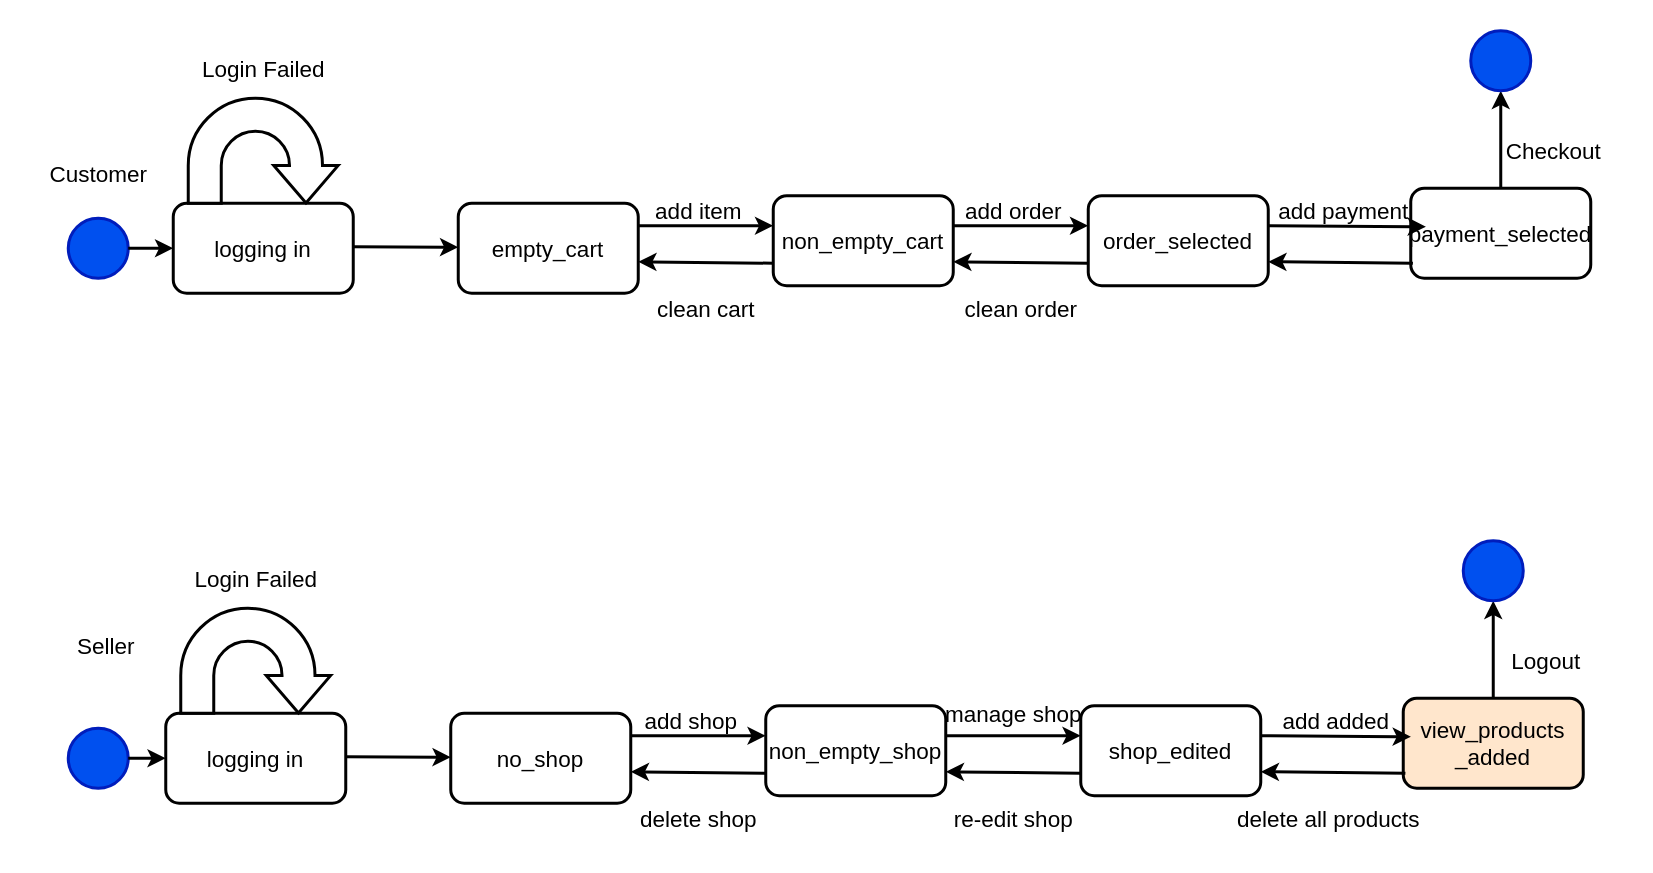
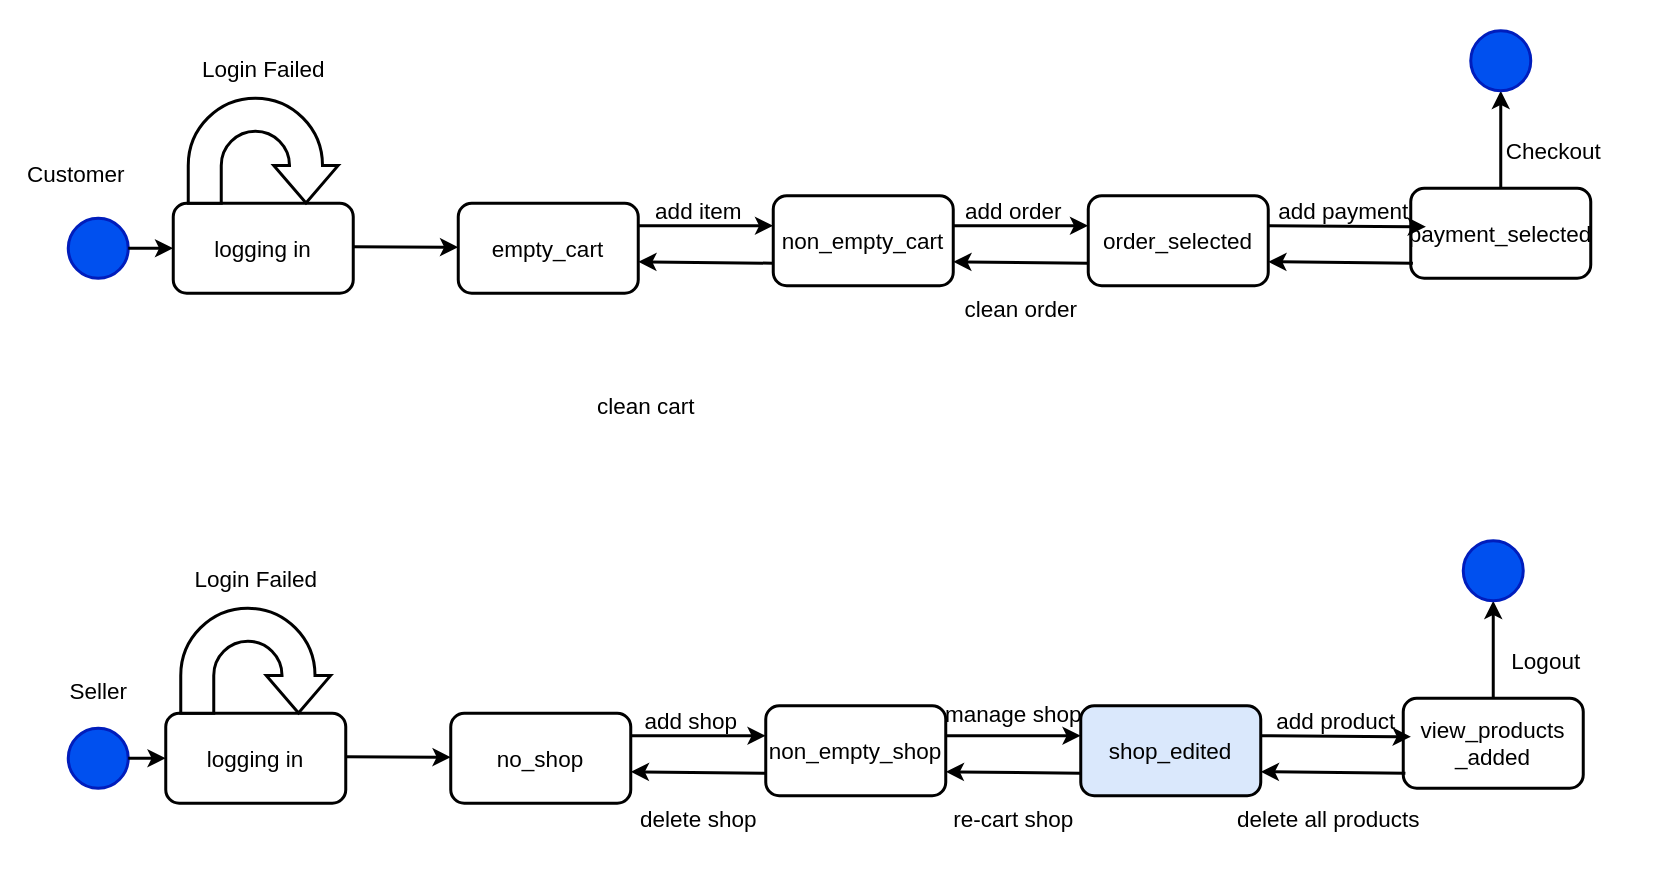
- <mxCell id="26" value="Customer" style="text;html=1;align=center;verticalAlign=middle;resizable=0;points=[];autosize=1;strokeColor=none;fillColor=none;strokeWidth=2;fontSize=15;" vertex="1" parent="1"><mxGeometry x="20" y="100" width="90" height="30" as="geometry" /></mxCell>
+ <mxCell id="26" value="Customer" style="text;html=1;align=center;verticalAlign=middle;resizable=0;points=[];autosize=1;strokeColor=none;fillColor=none;strokeWidth=2;fontSize=15;" vertex="1" parent="1"><mxGeometry x="5" y="100" width="90" height="30" as="geometry" /></mxCell>
- <mxCell id="12" value="clean cart" style="text;html=1;align=center;verticalAlign=middle;resizable=0;points=[];autosize=1;strokeColor=none;fillColor=none;strokeWidth=2;fontSize=15;" vertex="1" parent="1"><mxGeometry x="425" y="190" width="90" height="30" as="geometry" /></mxCell>
+ <mxCell id="12" value="clean cart" style="text;html=1;align=center;verticalAlign=middle;resizable=0;points=[];autosize=1;strokeColor=none;fillColor=none;strokeWidth=2;fontSize=15;" vertex="1" parent="1"><mxGeometry x="385" y="255" width="90" height="30" as="geometry" /></mxCell>
- <mxCell id="52" value="Seller" style="text;html=1;align=center;verticalAlign=middle;resizable=0;points=[];autosize=1;strokeColor=none;fillColor=none;strokeWidth=2;fontSize=15;" vertex="1" parent="1"><mxGeometry x="40" y="415" width="60" height="30" as="geometry" /></mxCell>
+ <mxCell id="52" value="Seller" style="text;html=1;align=center;verticalAlign=middle;resizable=0;points=[];autosize=1;strokeColor=none;fillColor=none;strokeWidth=2;fontSize=15;" vertex="1" parent="1"><mxGeometry x="35" y="445" width="60" height="30" as="geometry" /></mxCell>
- <mxCell id="46" value="add added" style="text;html=1;align=center;verticalAlign=middle;resizable=0;points=[];autosize=1;strokeColor=none;fillColor=none;strokeWidth=2;fontSize=15;" vertex="1" parent="1"><mxGeometry x="840" y="465" width="100" height="30" as="geometry" /></mxCell>
+ <mxCell id="46" value="add product" style="text;html=1;align=center;verticalAlign=middle;resizable=0;points=[];autosize=1;strokeColor=none;fillColor=none;strokeWidth=2;fontSize=15;" vertex="1" parent="1"><mxGeometry x="840" y="465" width="100" height="30" as="geometry" /></mxCell>
- <mxCell id="44" value="&lt;div&gt;view_products&lt;/div&gt;&lt;div&gt;_added&lt;/div&gt;" style="rounded=1;whiteSpace=wrap;html=1;strokeWidth=2;fontSize=15;fillColor=#ffe6cc;" vertex="1" parent="1"><mxGeometry x="935" y="465" width="120" height="60" as="geometry" /></mxCell>
+ <mxCell id="44" value="&lt;div&gt;view_products&lt;/div&gt;&lt;div&gt;_added&lt;/div&gt;" style="rounded=1;whiteSpace=wrap;html=1;strokeWidth=2;fontSize=15;" vertex="1" parent="1"><mxGeometry x="935" y="465" width="120" height="60" as="geometry" /></mxCell>
- <mxCell id="43" value="shop_edited" style="rounded=1;whiteSpace=wrap;html=1;strokeWidth=2;fontSize=15;" vertex="1" parent="1"><mxGeometry x="720" y="470" width="120" height="60" as="geometry" /></mxCell>
+ <mxCell id="43" value="shop_edited" style="rounded=1;whiteSpace=wrap;html=1;strokeWidth=2;fontSize=15;fillColor=#dae8fc;" vertex="1" parent="1"><mxGeometry x="720" y="470" width="120" height="60" as="geometry" /></mxCell>
- <mxCell id="41" value="re-edit shop" style="text;html=1;align=center;verticalAlign=middle;resizable=0;points=[];autosize=1;strokeColor=none;fillColor=none;strokeWidth=2;fontSize=15;" vertex="1" parent="1"><mxGeometry x="625" y="530" width="100" height="30" as="geometry" /></mxCell>
+ <mxCell id="41" value="re-cart shop" style="text;html=1;align=center;verticalAlign=middle;resizable=0;points=[];autosize=1;strokeColor=none;fillColor=none;strokeWidth=2;fontSize=15;" vertex="1" parent="1"><mxGeometry x="625" y="530" width="100" height="30" as="geometry" /></mxCell>
